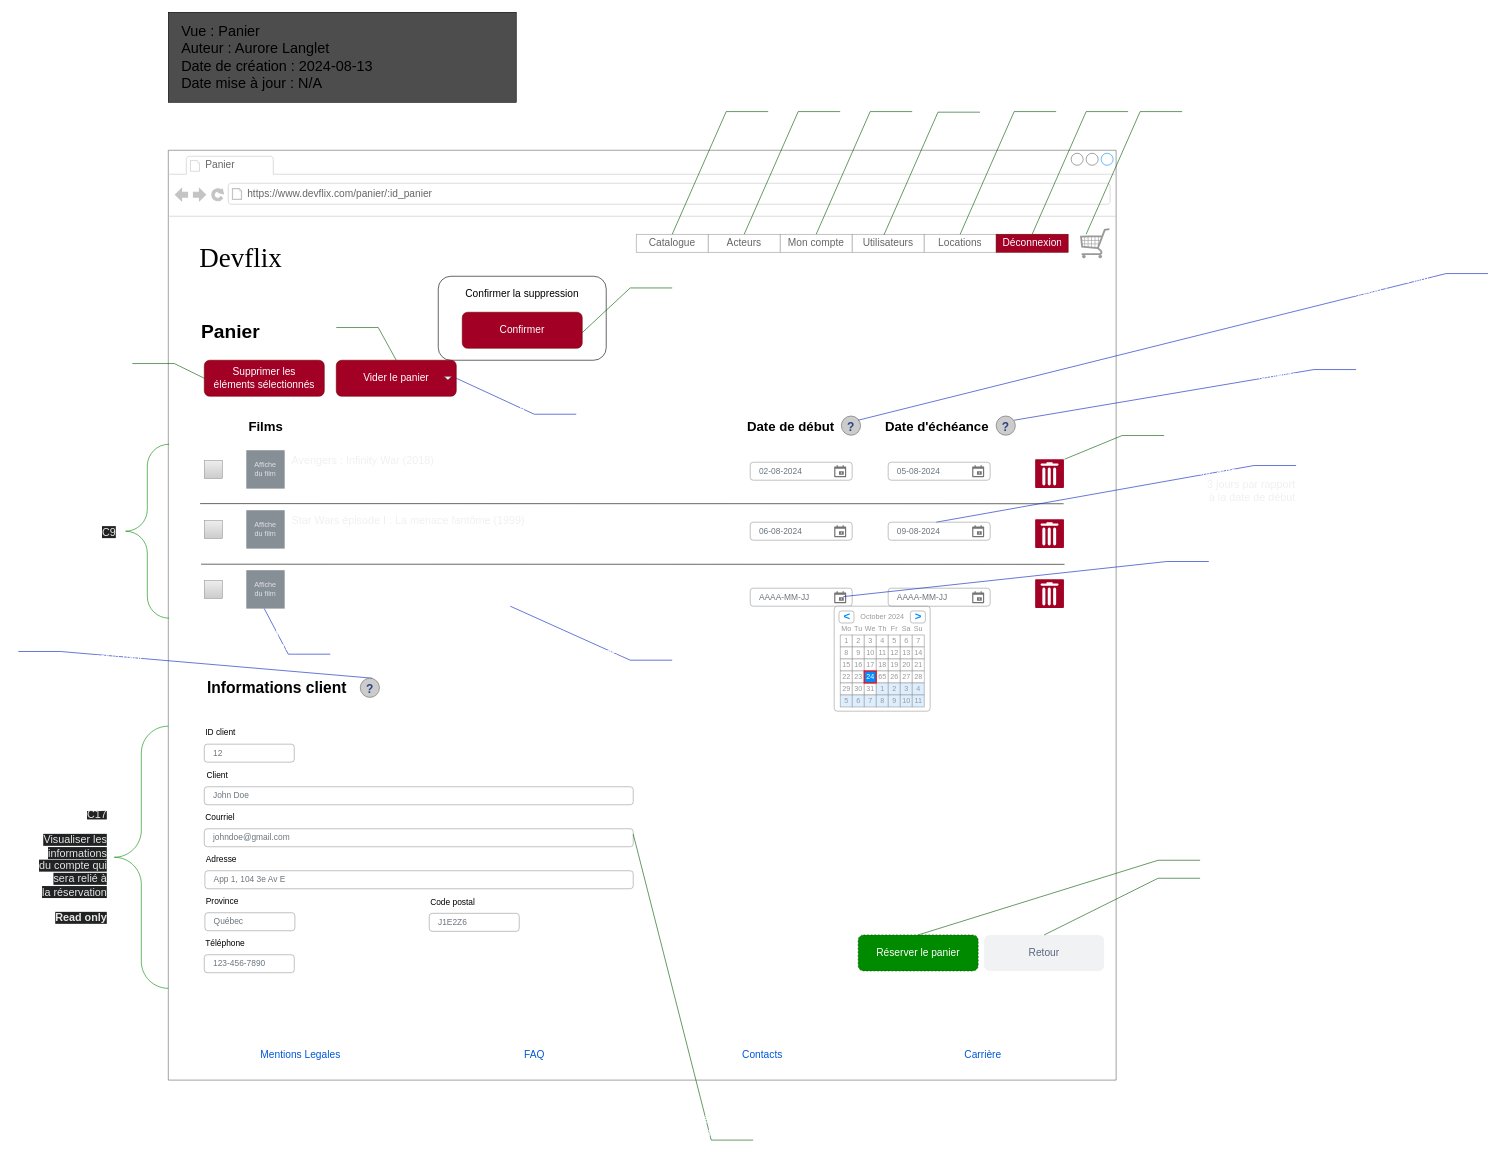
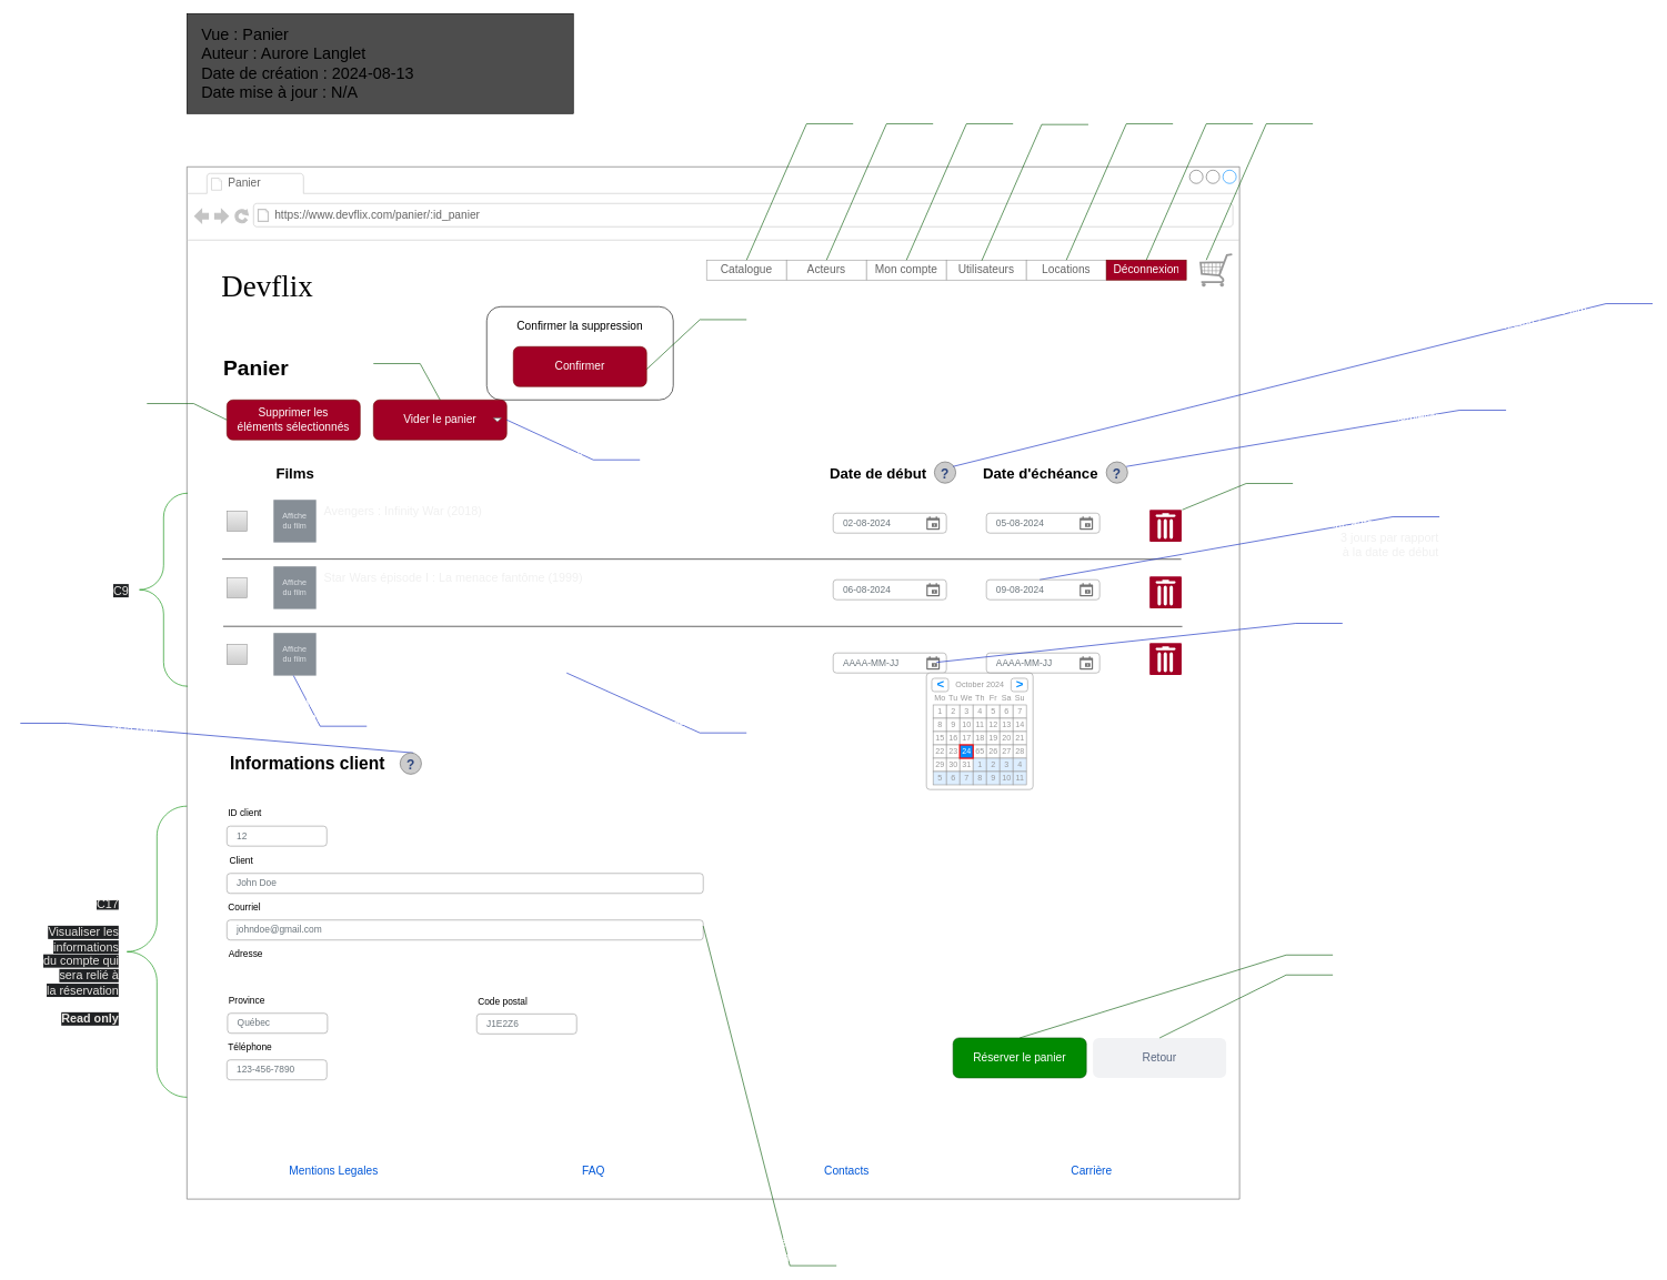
- <mxCell id="152" value="App 1, 104 3e Av E" style="html=1;shadow=0;dashed=0;shape=mxgraph.bootstrap.rrect;rSize=5;fillColor=none;strokeColor=#999999;align=left;spacing=15;fontSize=14;fontColor=#6C767D;" vertex="1" parent="150"><mxGeometry y="40" width="714" height="30" as="geometry" /></mxCell>
- <mxCell id="98" value="Réserver le panier" style="rounded=1;fillColor=#008a00;strokeColor=#005700;html=1;whiteSpace=wrap;fontColor=#ffffff;align=center;verticalAlign=middle;fontStyle=0;fontSize=17;sketch=0;fontFamily=Helvetica;dashed=1;" vertex="1" parent="1"><mxGeometry x="1430" y="1558" width="200" height="60" as="geometry" /></mxCell>
+ <mxCell id="98" value="Réserver le panier" style="rounded=1;fillColor=#008a00;strokeColor=#005700;html=1;whiteSpace=wrap;fontColor=#ffffff;align=center;verticalAlign=middle;fontStyle=0;fontSize=17;sketch=0;fontFamily=Helvetica;" vertex="1" parent="1"><mxGeometry x="1430" y="1558" width="200" height="60" as="geometry" /></mxCell>
